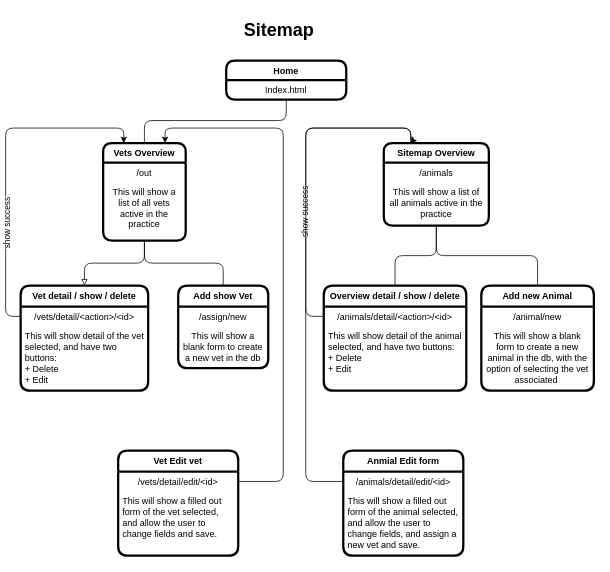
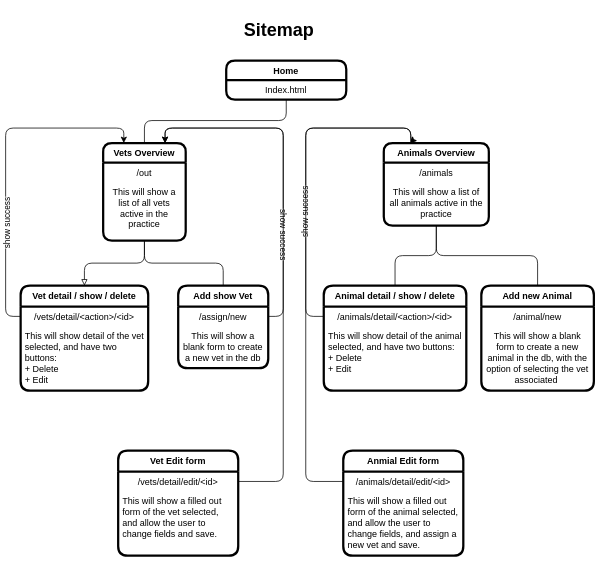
- <mxCell id="5" value="Sitemap Overview" style="swimlane;fontStyle=1;align=center;verticalAlign=top;childLayout=stackLayout;horizontal=1;startSize=26;horizontalStack=0;resizeParent=1;resizeParentMax=0;resizeLast=0;collapsible=1;marginBottom=0;dropTarget=1;rounded=1;glass=0;shadow=0;sketch=0;strokeWidth=3;" parent="1" vertex="1"><mxGeometry x="504" y="190" width="140" height="110" as="geometry" /></mxCell>
+ <mxCell id="5" value="Animals Overview" style="swimlane;fontStyle=1;align=center;verticalAlign=top;childLayout=stackLayout;horizontal=1;startSize=26;horizontalStack=0;resizeParent=1;resizeParentMax=0;resizeLast=0;collapsible=1;marginBottom=0;dropTarget=1;rounded=1;glass=0;shadow=0;sketch=0;strokeWidth=3;" parent="1" vertex="1"><mxGeometry x="504" y="190" width="140" height="110" as="geometry" /></mxCell>
- <mxCell id="28" value="Overview detail / show / delete" style="swimlane;fontStyle=1;align=center;verticalAlign=top;childLayout=stackLayout;horizontal=1;startSize=28;horizontalStack=0;resizeParent=1;resizeParentMax=0;resizeLast=0;collapsible=1;marginBottom=0;dropTarget=1;rounded=1;glass=0;shadow=0;sketch=0;strokeWidth=3;autosize=1;" parent="1" vertex="1"><mxGeometry x="424" y="380" width="190" height="140" as="geometry" /></mxCell>
+ <mxCell id="28" value="Animal detail / show / delete" style="swimlane;fontStyle=1;align=center;verticalAlign=top;childLayout=stackLayout;horizontal=1;startSize=28;horizontalStack=0;resizeParent=1;resizeParentMax=0;resizeLast=0;collapsible=1;marginBottom=0;dropTarget=1;rounded=1;glass=0;shadow=0;sketch=0;strokeWidth=3;autosize=1;" parent="1" vertex="1"><mxGeometry x="424" y="380" width="190" height="140" as="geometry" /></mxCell>
+ <mxCell id="35" style="edgeStyle=orthogonalEdgeStyle;rounded=1;orthogonalLoop=1;jettySize=auto;html=1;exitX=1;exitY=0.5;exitDx=0;exitDy=0;endArrow=classic;endFill=1;entryX=0.75;entryY=0;entryDx=0;entryDy=0;" parent="1" source="23" target="10" edge="1"><mxGeometry relative="1" as="geometry"><mxPoint x="260" y="200" as="targetPoint" /></mxGeometry></mxCell>
+ <mxCell id="36" value="show success" style="edgeLabel;html=1;align=center;verticalAlign=middle;resizable=0;points=[];rotation=90;" parent="35" vertex="1" connectable="0"><mxGeometry x="-0.42" y="-1" relative="1" as="geometry"><mxPoint as="offset" /></mxGeometry></mxCell>
- <mxCell id="16" value="Vet Edit vet" style="swimlane;fontStyle=1;align=center;verticalAlign=top;childLayout=stackLayout;horizontal=1;startSize=28;horizontalStack=0;resizeParent=1;resizeParentMax=0;resizeLast=0;collapsible=1;marginBottom=0;dropTarget=1;rounded=1;glass=0;shadow=0;sketch=0;strokeWidth=3;autosize=1;" vertex="1" parent="1"><mxGeometry x="150" y="600" width="160" height="140" as="geometry" /></mxCell>
+ <mxCell id="16" value="Vet Edit form" style="swimlane;fontStyle=1;align=center;verticalAlign=top;childLayout=stackLayout;horizontal=1;startSize=28;horizontalStack=0;resizeParent=1;resizeParentMax=0;resizeLast=0;collapsible=1;marginBottom=0;dropTarget=1;rounded=1;glass=0;shadow=0;sketch=0;strokeWidth=3;autosize=1;" vertex="1" parent="1"><mxGeometry x="150" y="600" width="160" height="140" as="geometry" /></mxCell>
